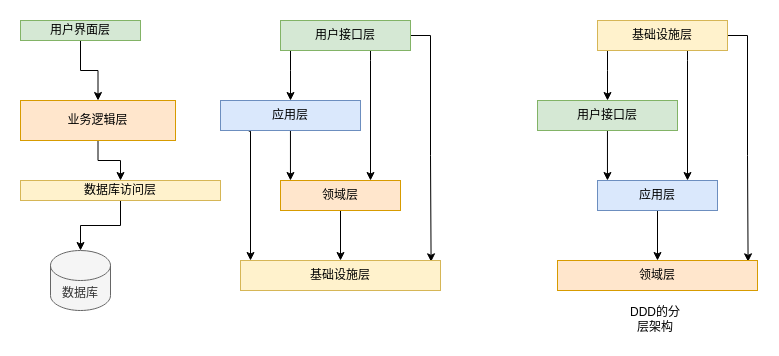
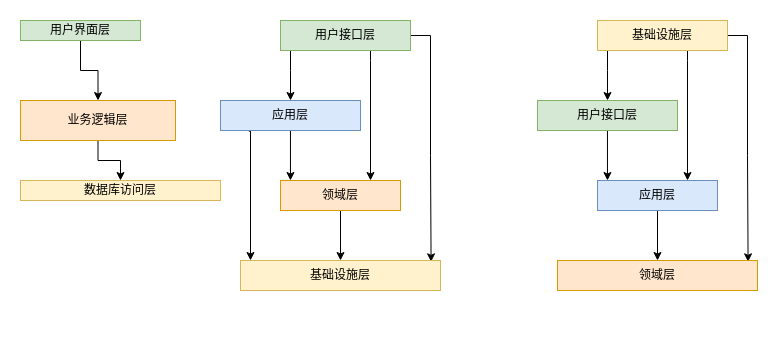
- <mxCell id="6" style="edgeStyle=orthogonalEdgeStyle;rounded=0;orthogonalLoop=1;jettySize=auto;html=1;entryX=0.5;entryY=0;entryDx=0;entryDy=0;entryPerimeter=0;" edge="1" parent="1" source="7" target="8"><mxGeometry relative="1" as="geometry" /></mxCell>
- <mxCell id="8" value="数据库" style="shape=cylinder3;whiteSpace=wrap;html=1;boundedLbl=1;backgroundOutline=1;size=15;fillColor=#f5f5f5;fontColor=#333333;strokeColor=#666666;" vertex="1" parent="1"><mxGeometry x="50" y="250" width="60" height="60" as="geometry" /></mxCell>
- <mxCell id="28" value="DDD的分层架构" style="text;html=1;strokeColor=none;fillColor=none;align=center;verticalAlign=middle;whiteSpace=wrap;rounded=0;" vertex="1" parent="1"><mxGeometry x="625" y="304" width="60" height="30" as="geometry" /></mxCell>
